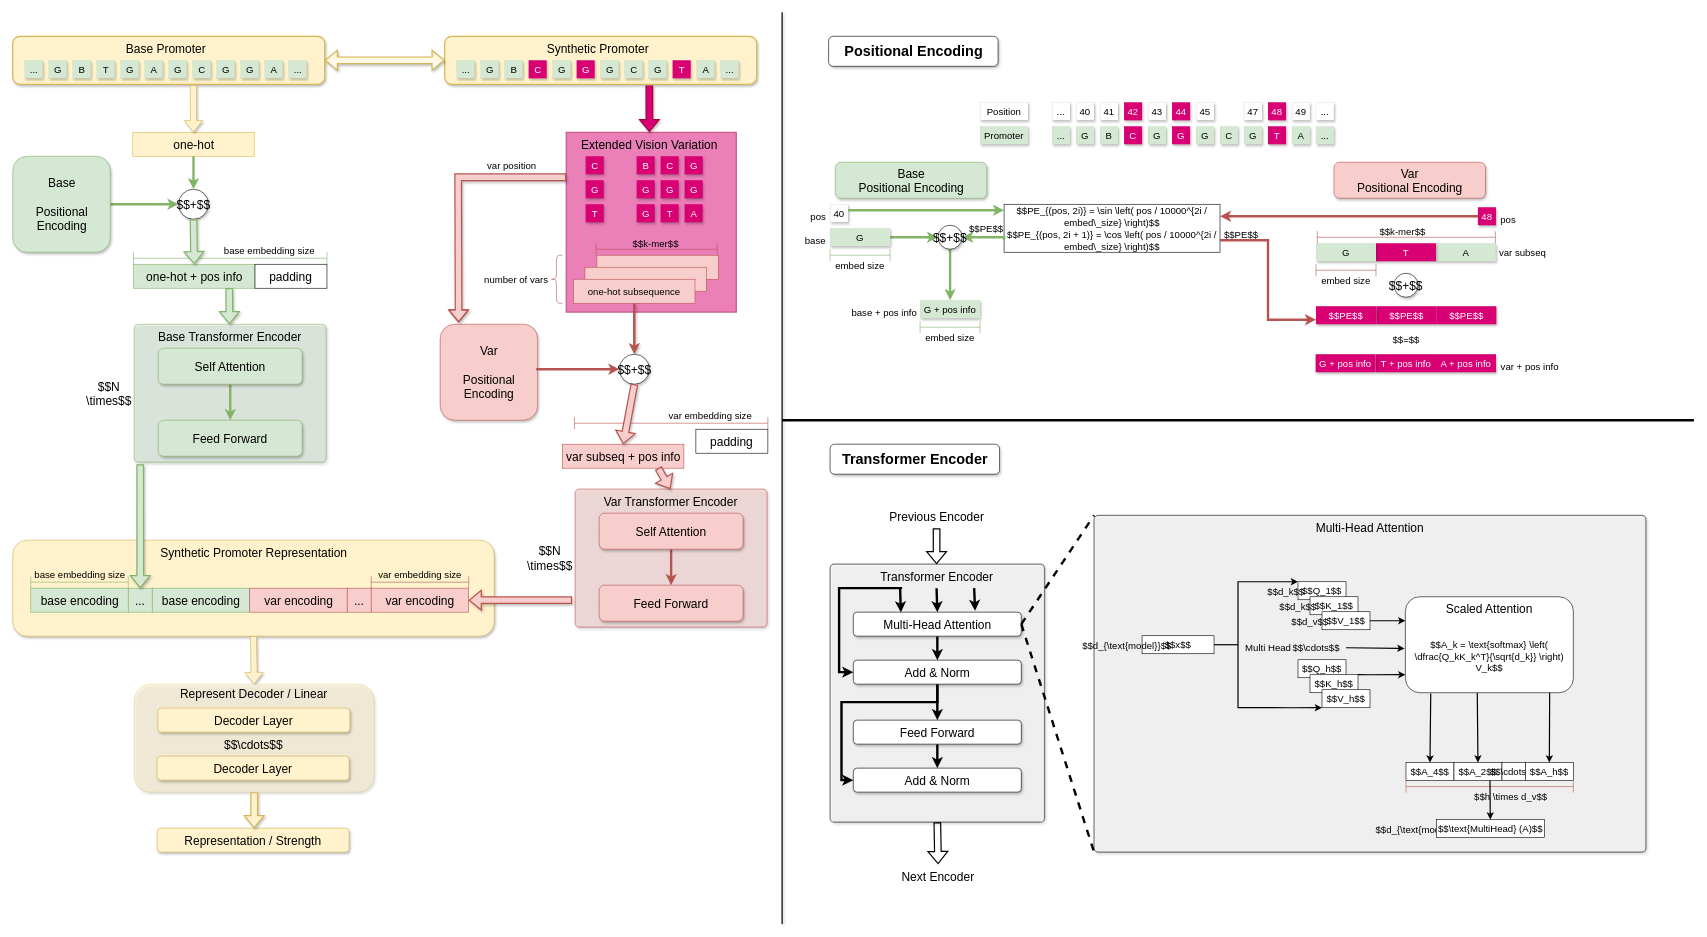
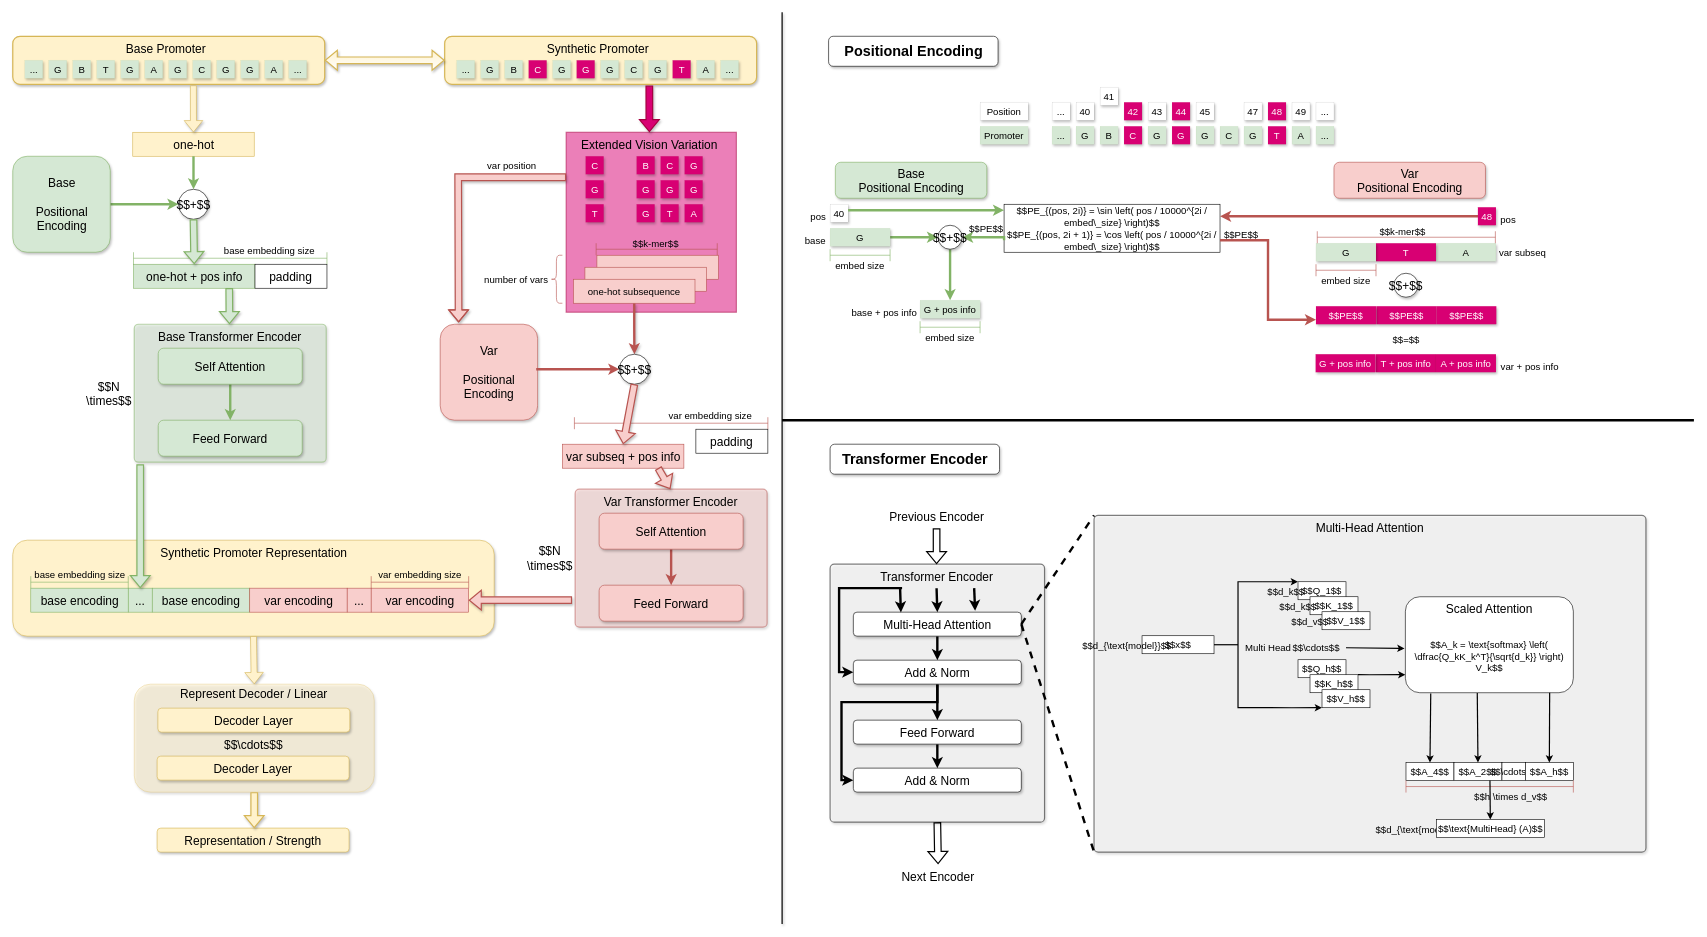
- <mxCell id="127" value="41" style="rounded=0;whiteSpace=wrap;html=1;strokeWidth=0;fontSize=16;shadow=1;" parent="1" vertex="1"><mxGeometry x="1833" y="170" width="30" height="30" as="geometry" /></mxCell>
+ <mxCell id="127" value="41" style="rounded=0;whiteSpace=wrap;html=1;strokeWidth=0;fontSize=16;shadow=1;" parent="1" vertex="1"><mxGeometry x="1833" y="145" width="30" height="30" as="geometry" /></mxCell>
- <mxCell id="205" style="edgeStyle=orthogonalEdgeStyle;rounded=0;orthogonalLoop=1;jettySize=auto;html=1;exitX=1;exitY=0.5;exitDx=0;exitDy=0;entryX=0;entryY=1;entryDx=0;entryDy=0;fontSize=16;strokeWidth=2;" parent="1" source="206" target="217" edge="1"><mxGeometry relative="1" as="geometry"><Array as="points"><mxPoint x="2323" y="1034.28" /><mxPoint x="2323" y="1034.28" /></Array></mxGeometry></mxCell>
